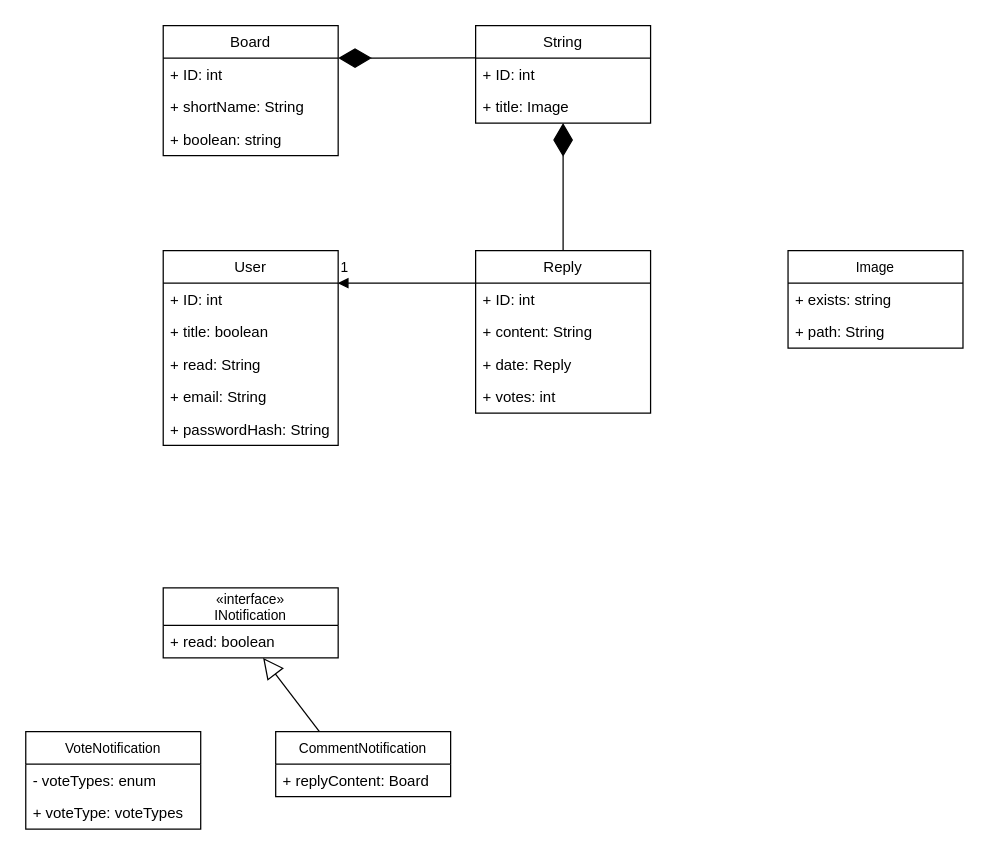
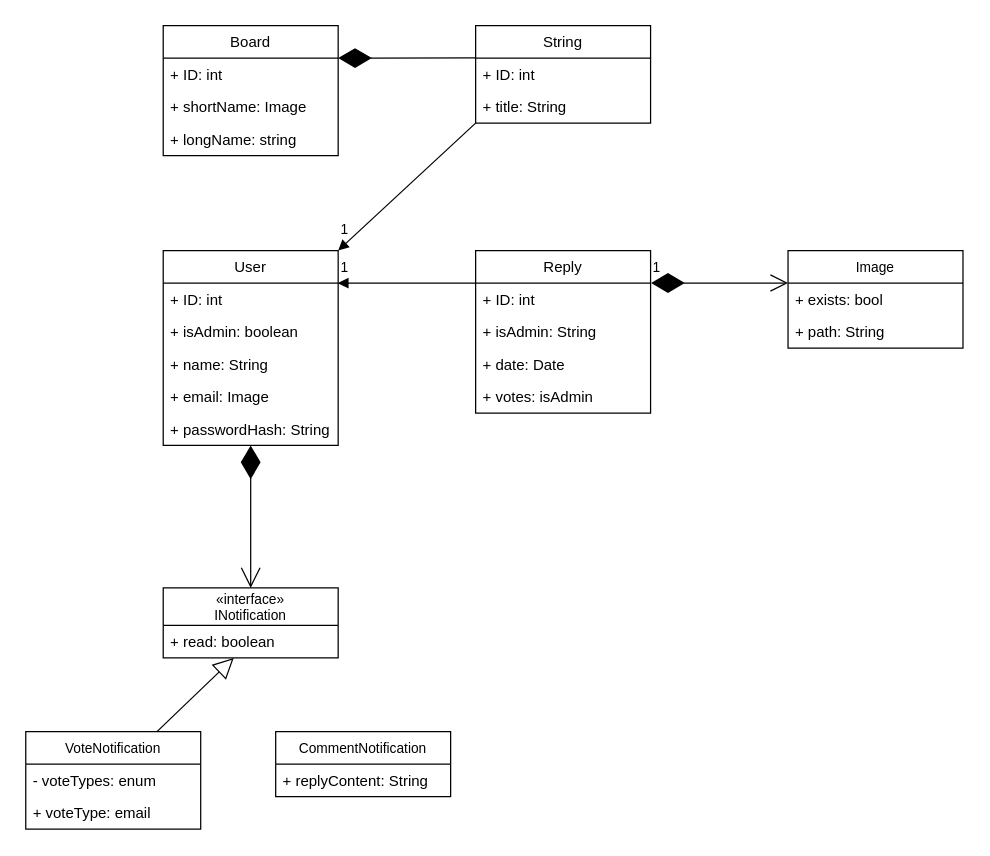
- <mxCell id="13" value="+ shortName: String" style="text;strokeColor=none;fillColor=none;align=left;verticalAlign=top;spacingLeft=4;spacingRight=4;overflow=hidden;rotatable=0;points=[[0,0.5],[1,0.5]];portConstraint=eastwest;" vertex="1" parent="11"><mxGeometry y="52" width="140" height="26" as="geometry" /></mxCell>
+ <mxCell id="13" value="+ shortName: Image" style="text;strokeColor=none;fillColor=none;align=left;verticalAlign=top;spacingLeft=4;spacingRight=4;overflow=hidden;rotatable=0;points=[[0,0.5],[1,0.5]];portConstraint=eastwest;" vertex="1" parent="11"><mxGeometry y="52" width="140" height="26" as="geometry" /></mxCell>
- <mxCell id="23" value="+ title: Image" style="text;strokeColor=none;fillColor=none;align=left;verticalAlign=top;spacingLeft=4;spacingRight=4;overflow=hidden;rotatable=0;points=[[0,0.5],[1,0.5]];portConstraint=eastwest;" vertex="1" parent="21"><mxGeometry y="52" width="140" height="26" as="geometry" /></mxCell>
+ <mxCell id="23" value="+ title: String" style="text;strokeColor=none;fillColor=none;align=left;verticalAlign=top;spacingLeft=4;spacingRight=4;overflow=hidden;rotatable=0;points=[[0,0.5],[1,0.5]];portConstraint=eastwest;" vertex="1" parent="21"><mxGeometry y="52" width="140" height="26" as="geometry" /></mxCell>
- <mxCell id="14" value="+ boolean: string" style="text;strokeColor=none;fillColor=none;align=left;verticalAlign=top;spacingLeft=4;spacingRight=4;overflow=hidden;rotatable=0;points=[[0,0.5],[1,0.5]];portConstraint=eastwest;" vertex="1" parent="11"><mxGeometry y="78" width="140" height="26" as="geometry" /></mxCell>
+ <mxCell id="14" value="+ longName: string" style="text;strokeColor=none;fillColor=none;align=left;verticalAlign=top;spacingLeft=4;spacingRight=4;overflow=hidden;rotatable=0;points=[[0,0.5],[1,0.5]];portConstraint=eastwest;" vertex="1" parent="11"><mxGeometry y="78" width="140" height="26" as="geometry" /></mxCell>
+ <mxCell id="4" value="" style="endArrow=none;startArrow=block;endFill=0;startFill=1;html=1;exitX=1;exitY=0;exitDx=0;exitDy=0;entryX=0;entryY=1;entryDx=0;entryDy=0;" edge="1" parent="1" source="15" target="21"><mxGeometry width="160" relative="1" as="geometry"><mxPoint x="300" y="200" as="sourcePoint" /><mxPoint x="460" y="200" as="targetPoint" /></mxGeometry></mxCell>
+ <mxCell id="5" value="1" style="edgeLabel;html=1;align=center;verticalAlign=middle;resizable=0;points=[];fontSize=11;" vertex="1" connectable="0" parent="4"><mxGeometry x="-0.905" relative="1" as="geometry"><mxPoint x="-0.18" y="-13.1" as="offset" /></mxGeometry></mxCell>
- <mxCell id="3" value="" style="endArrow=diamondThin;endFill=1;endSize=24;html=1;entryX=0.5;entryY=1;entryDx=0;entryDy=0;exitX=0.5;exitY=0;exitDx=0;exitDy=0;" edge="1" parent="1" source="24" target="21"><mxGeometry width="160" relative="1" as="geometry"><mxPoint x="450" y="200" as="sourcePoint" /><mxPoint x="540.84" y="134.988" as="targetPoint" /></mxGeometry></mxCell>
+ <mxCell id="8" value="1" style="endArrow=open;html=1;endSize=12;startArrow=diamondThin;startSize=24;startFill=1;edgeStyle=orthogonalEdgeStyle;align=left;verticalAlign=bottom;fontSize=11;entryX=0;entryY=0.333;entryDx=0;entryDy=0;entryPerimeter=0;exitX=1.003;exitY=0.2;exitDx=0;exitDy=0;exitPerimeter=0;" edge="1" parent="1" source="24" target="29"><mxGeometry x="-1" y="3" relative="1" as="geometry"><mxPoint x="522" y="226" as="sourcePoint" /><mxPoint x="630" y="238.9" as="targetPoint" /></mxGeometry></mxCell>
- <mxCell id="30" value="+ exists: string" style="text;strokeColor=none;fillColor=none;align=left;verticalAlign=top;spacingLeft=4;spacingRight=4;overflow=hidden;rotatable=0;points=[[0,0.5],[1,0.5]];portConstraint=eastwest;" vertex="1" parent="29"><mxGeometry y="26" width="140" height="26" as="geometry" /></mxCell>
+ <mxCell id="30" value="+ exists: bool" style="text;strokeColor=none;fillColor=none;align=left;verticalAlign=top;spacingLeft=4;spacingRight=4;overflow=hidden;rotatable=0;points=[[0,0.5],[1,0.5]];portConstraint=eastwest;" vertex="1" parent="29"><mxGeometry y="26" width="140" height="26" as="geometry" /></mxCell>
- <mxCell id="17" value="+ title: boolean" style="text;strokeColor=none;fillColor=none;align=left;verticalAlign=top;spacingLeft=4;spacingRight=4;overflow=hidden;rotatable=0;points=[[0,0.5],[1,0.5]];portConstraint=eastwest;" vertex="1" parent="15"><mxGeometry y="52" width="140" height="26" as="geometry" /></mxCell>
+ <mxCell id="17" value="+ isAdmin: boolean" style="text;strokeColor=none;fillColor=none;align=left;verticalAlign=top;spacingLeft=4;spacingRight=4;overflow=hidden;rotatable=0;points=[[0,0.5],[1,0.5]];portConstraint=eastwest;" vertex="1" parent="15"><mxGeometry y="52" width="140" height="26" as="geometry" /></mxCell>
- <mxCell id="26" value="+ content: String" style="text;strokeColor=none;fillColor=none;align=left;verticalAlign=top;spacingLeft=4;spacingRight=4;overflow=hidden;rotatable=0;points=[[0,0.5],[1,0.5]];portConstraint=eastwest;" vertex="1" parent="24"><mxGeometry y="52" width="140" height="26" as="geometry" /></mxCell>
+ <mxCell id="26" value="+ isAdmin: String" style="text;strokeColor=none;fillColor=none;align=left;verticalAlign=top;spacingLeft=4;spacingRight=4;overflow=hidden;rotatable=0;points=[[0,0.5],[1,0.5]];portConstraint=eastwest;" vertex="1" parent="24"><mxGeometry y="52" width="140" height="26" as="geometry" /></mxCell>
- <mxCell id="18" value="+ read: String" style="text;strokeColor=none;fillColor=none;align=left;verticalAlign=top;spacingLeft=4;spacingRight=4;overflow=hidden;rotatable=0;points=[[0,0.5],[1,0.5]];portConstraint=eastwest;" vertex="1" parent="15"><mxGeometry y="78" width="140" height="26" as="geometry" /></mxCell>
+ <mxCell id="18" value="+ name: String" style="text;strokeColor=none;fillColor=none;align=left;verticalAlign=top;spacingLeft=4;spacingRight=4;overflow=hidden;rotatable=0;points=[[0,0.5],[1,0.5]];portConstraint=eastwest;" vertex="1" parent="15"><mxGeometry y="78" width="140" height="26" as="geometry" /></mxCell>
- <mxCell id="27" value="+ date: Reply" style="text;strokeColor=none;fillColor=none;align=left;verticalAlign=top;spacingLeft=4;spacingRight=4;overflow=hidden;rotatable=0;points=[[0,0.5],[1,0.5]];portConstraint=eastwest;" vertex="1" parent="24"><mxGeometry y="78" width="140" height="26" as="geometry" /></mxCell>
+ <mxCell id="27" value="+ date: Date" style="text;strokeColor=none;fillColor=none;align=left;verticalAlign=top;spacingLeft=4;spacingRight=4;overflow=hidden;rotatable=0;points=[[0,0.5],[1,0.5]];portConstraint=eastwest;" vertex="1" parent="24"><mxGeometry y="78" width="140" height="26" as="geometry" /></mxCell>
- <mxCell id="19" value="+ email: String" style="text;strokeColor=none;fillColor=none;align=left;verticalAlign=top;spacingLeft=4;spacingRight=4;overflow=hidden;rotatable=0;points=[[0,0.5],[1,0.5]];portConstraint=eastwest;" vertex="1" parent="15"><mxGeometry y="104" width="140" height="26" as="geometry" /></mxCell>
+ <mxCell id="19" value="+ email: Image" style="text;strokeColor=none;fillColor=none;align=left;verticalAlign=top;spacingLeft=4;spacingRight=4;overflow=hidden;rotatable=0;points=[[0,0.5],[1,0.5]];portConstraint=eastwest;" vertex="1" parent="15"><mxGeometry y="104" width="140" height="26" as="geometry" /></mxCell>
- <mxCell id="28" value="+ votes: int" style="text;strokeColor=none;fillColor=none;align=left;verticalAlign=top;spacingLeft=4;spacingRight=4;overflow=hidden;rotatable=0;points=[[0,0.5],[1,0.5]];portConstraint=eastwest;" vertex="1" parent="24"><mxGeometry y="104" width="140" height="26" as="geometry" /></mxCell>
+ <mxCell id="28" value="+ votes: isAdmin" style="text;strokeColor=none;fillColor=none;align=left;verticalAlign=top;spacingLeft=4;spacingRight=4;overflow=hidden;rotatable=0;points=[[0,0.5],[1,0.5]];portConstraint=eastwest;" vertex="1" parent="24"><mxGeometry y="104" width="140" height="26" as="geometry" /></mxCell>
+ <mxCell id="32" value="" style="endArrow=diamondThin;endFill=1;endSize=24;html=1;fontSize=11;startArrow=open;startFill=0;startSize=14;" edge="1" parent="1" source="38" target="20"><mxGeometry width="160" relative="1" as="geometry"><mxPoint x="120" y="420" as="sourcePoint" /><mxPoint x="280" y="420" as="targetPoint" /></mxGeometry></mxCell>
+ <mxCell id="9" value="" style="endArrow=none;html=1;fontSize=11;entryX=0.75;entryY=0;entryDx=0;entryDy=0;startArrow=block;startFill=0;endFill=0;startSize=14;" edge="1" parent="1" source="39" target="35"><mxGeometry width="50" height="50" relative="1" as="geometry"><mxPoint x="178.804" y="552" as="sourcePoint" /><mxPoint x="230" y="525" as="targetPoint" /></mxGeometry></mxCell>
- <mxCell id="10" value="" style="endArrow=none;html=1;fontSize=11;entryX=0.25;entryY=0;entryDx=0;entryDy=0;startArrow=block;startFill=0;endFill=0;startSize=14;" edge="1" parent="1" source="39" target="33"><mxGeometry width="50" height="50" relative="1" as="geometry"><mxPoint x="215.543" y="552" as="sourcePoint" /><mxPoint x="135" y="595" as="targetPoint" /></mxGeometry></mxCell>
- <mxCell id="34" value="+ replyContent: Board" style="text;strokeColor=none;fillColor=none;align=left;verticalAlign=top;spacingLeft=4;spacingRight=4;overflow=hidden;rotatable=0;points=[[0,0.5],[1,0.5]];portConstraint=eastwest;" vertex="1" parent="33"><mxGeometry y="26" width="140" height="26" as="geometry" /></mxCell>
+ <mxCell id="34" value="+ replyContent: String" style="text;strokeColor=none;fillColor=none;align=left;verticalAlign=top;spacingLeft=4;spacingRight=4;overflow=hidden;rotatable=0;points=[[0,0.5],[1,0.5]];portConstraint=eastwest;" vertex="1" parent="33"><mxGeometry y="26" width="140" height="26" as="geometry" /></mxCell>
- <mxCell id="37" value="+ voteType: voteTypes" style="text;strokeColor=none;fillColor=none;align=left;verticalAlign=top;spacingLeft=4;spacingRight=4;overflow=hidden;rotatable=0;points=[[0,0.5],[1,0.5]];portConstraint=eastwest;" vertex="1" parent="35"><mxGeometry y="52" width="140" height="26" as="geometry" /></mxCell>
+ <mxCell id="37" value="+ voteType: email" style="text;strokeColor=none;fillColor=none;align=left;verticalAlign=top;spacingLeft=4;spacingRight=4;overflow=hidden;rotatable=0;points=[[0,0.5],[1,0.5]];portConstraint=eastwest;" vertex="1" parent="35"><mxGeometry y="52" width="140" height="26" as="geometry" /></mxCell>
